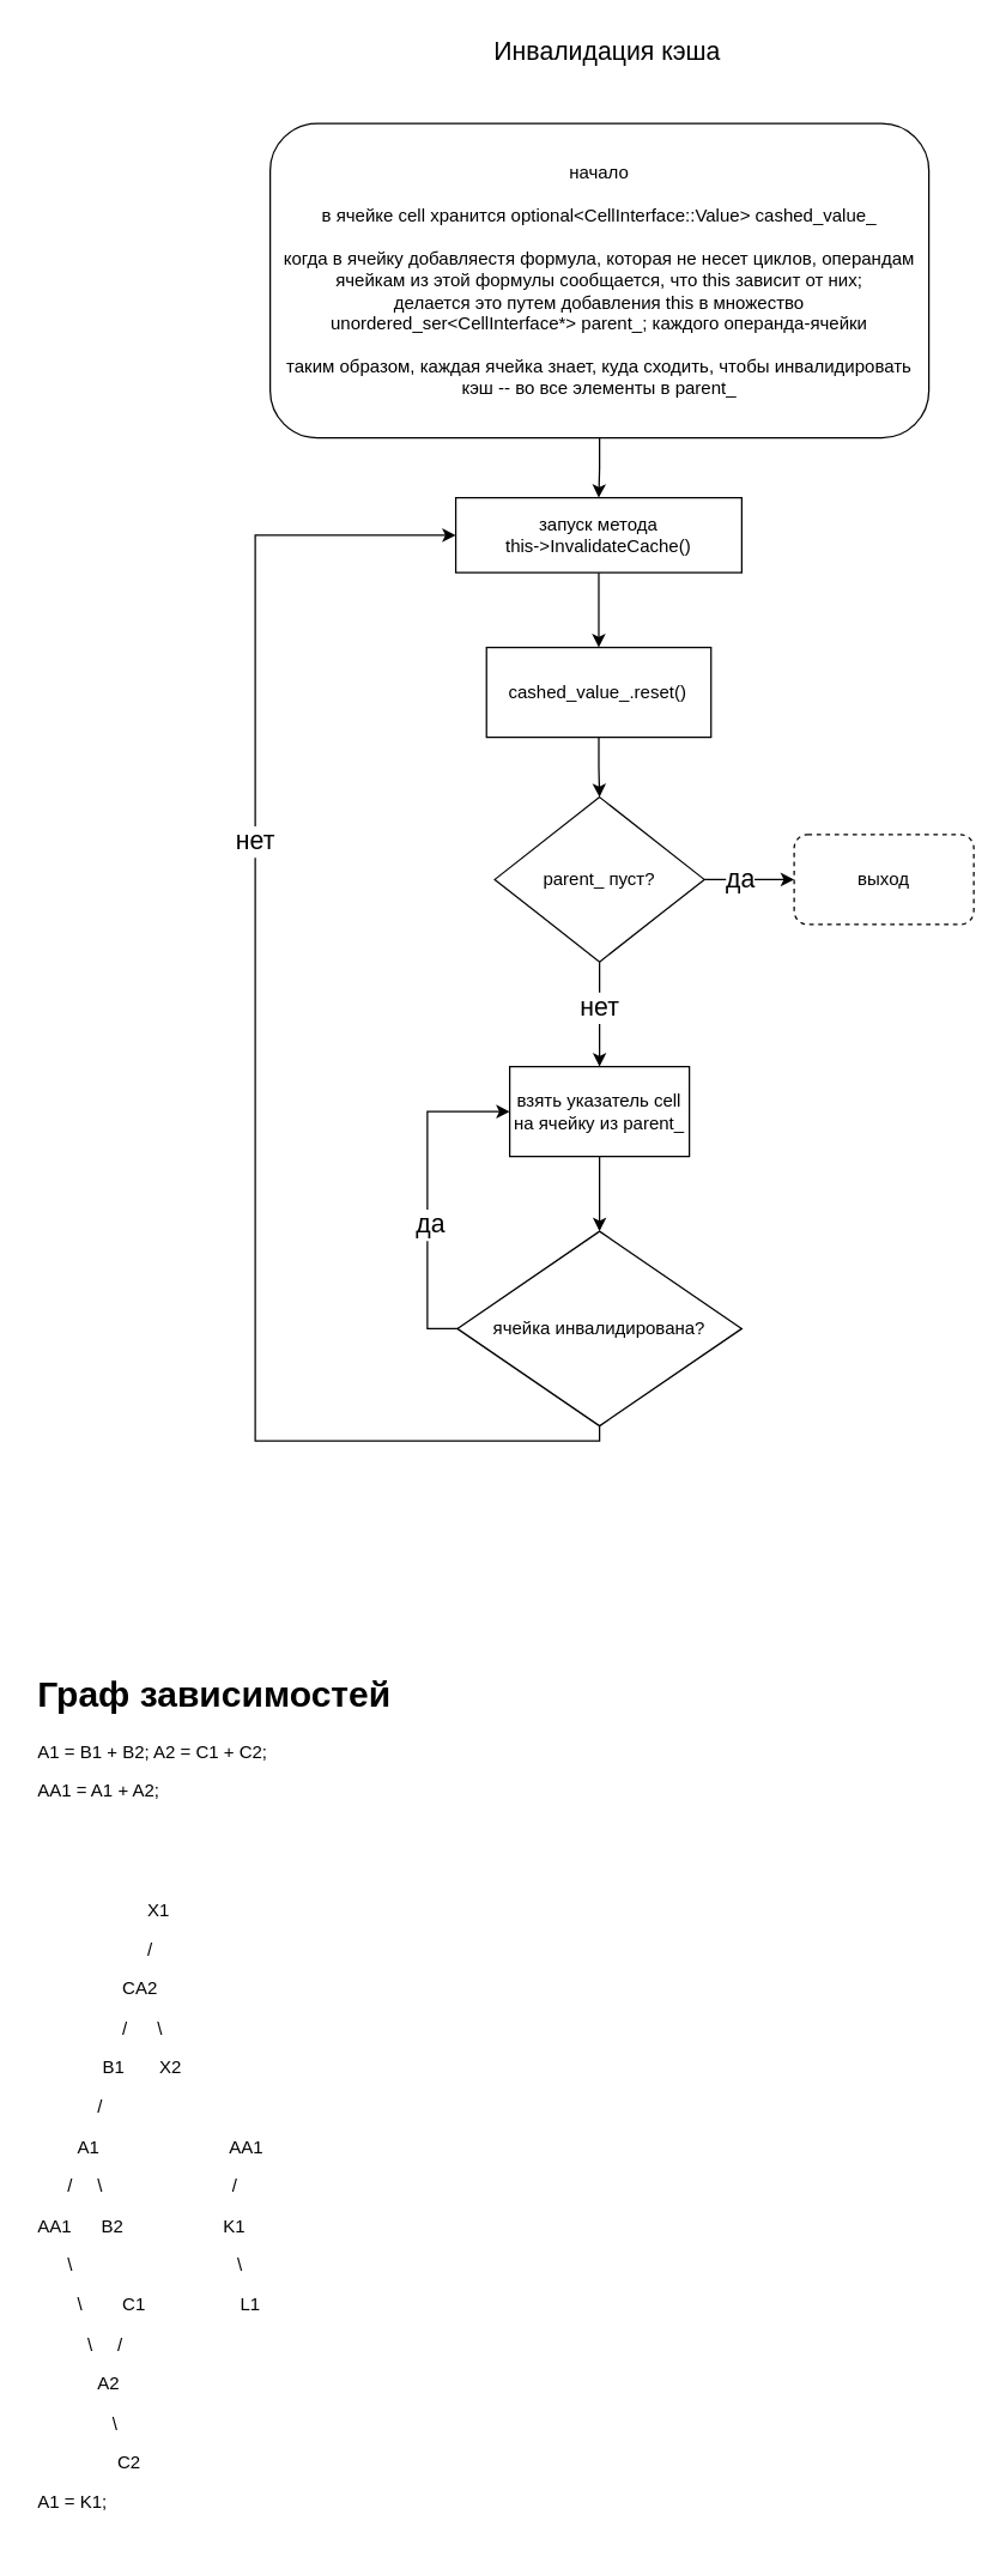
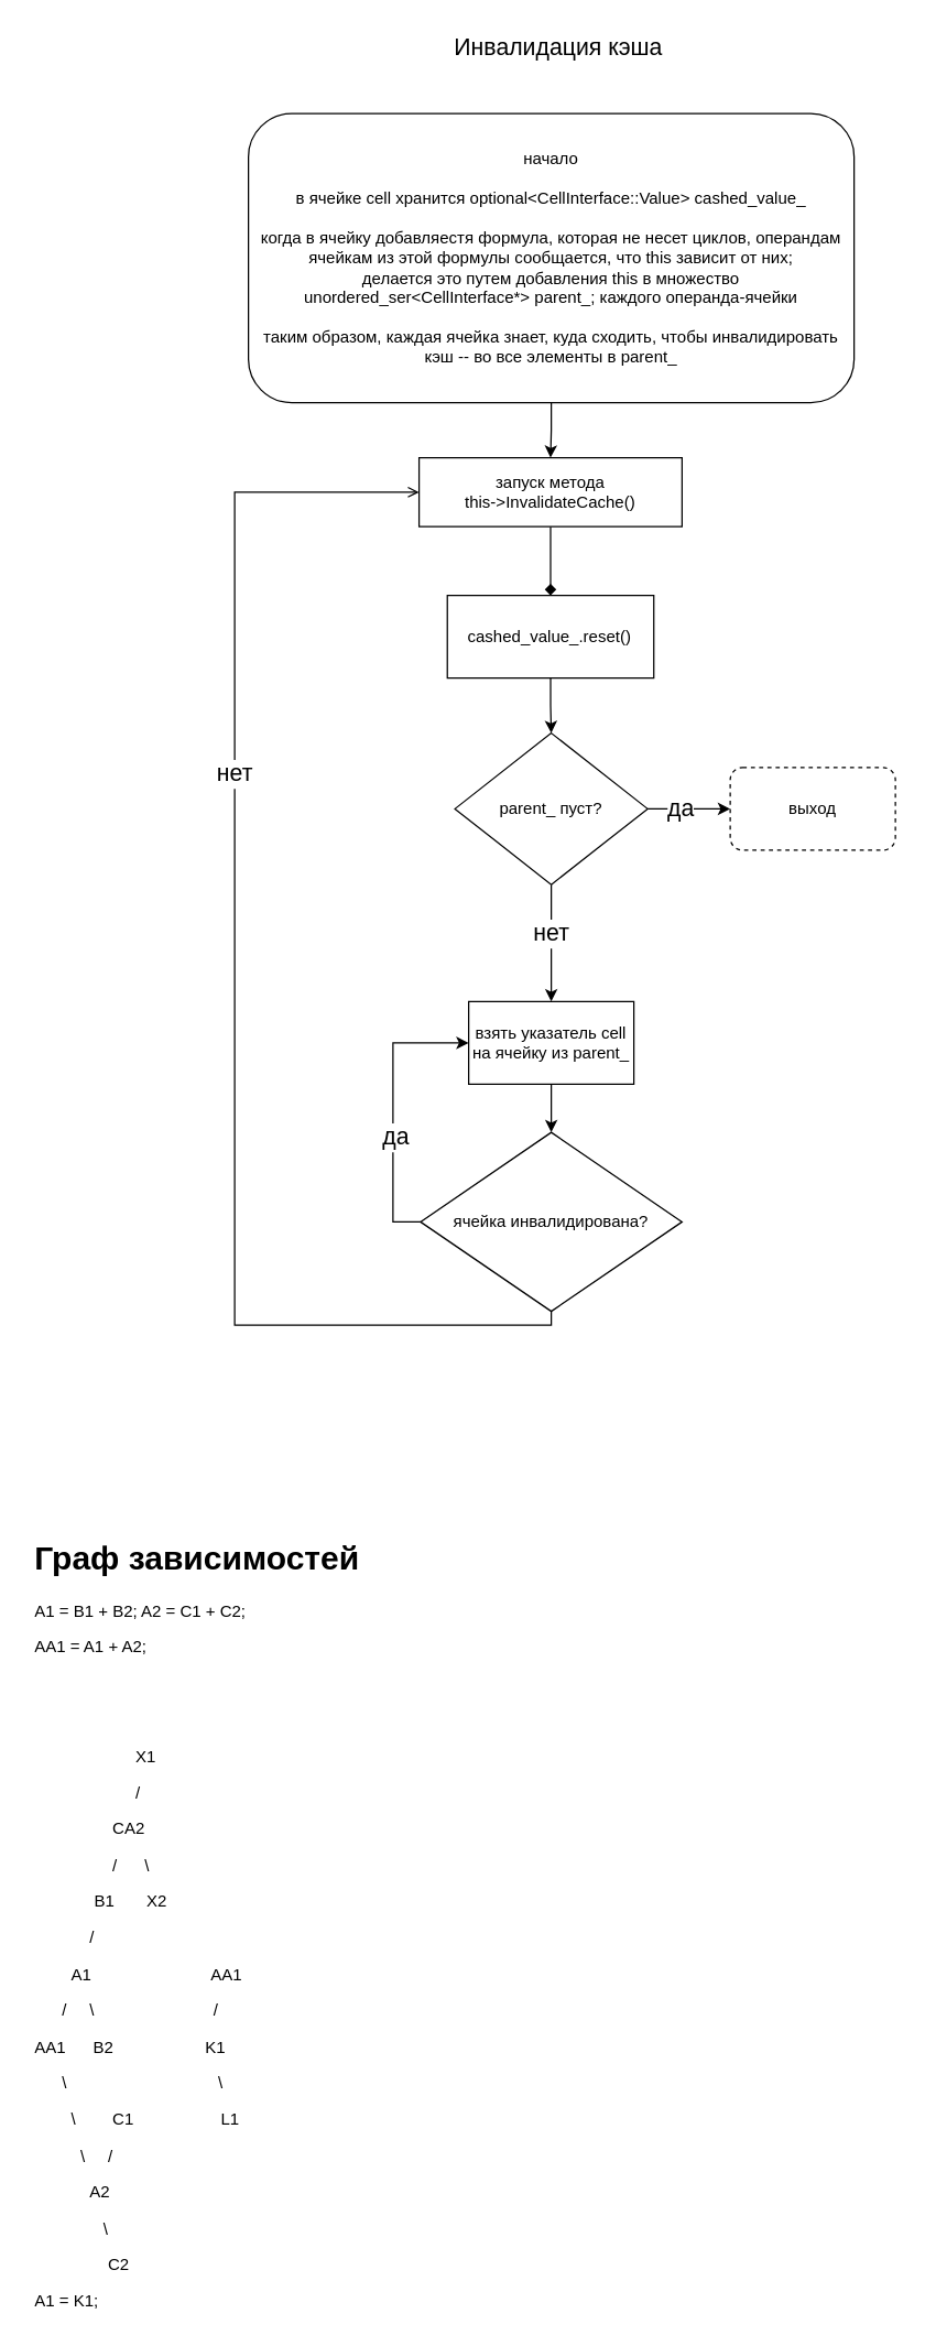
- <mxCell id="12" value="" style="edgeStyle=orthogonalEdgeStyle;rounded=0;orthogonalLoop=1;jettySize=auto;html=1;entryX=0;entryY=0.5;entryDx=0;entryDy=0;exitX=0.5;exitY=1;exitDx=0;exitDy=0;" edge="1" parent="1" source="14" target="7"><mxGeometry relative="1" as="geometry"><mxPoint x="290" y="462" as="targetPoint" /><Array as="points"><mxPoint x="400" y="962" /><mxPoint x="170" y="962" /><mxPoint x="170" y="357" /></Array></mxGeometry></mxCell>
+ <mxCell id="12" value="" style="edgeStyle=orthogonalEdgeStyle;rounded=0;orthogonalLoop=1;jettySize=auto;html=1;entryX=0;entryY=0.5;entryDx=0;entryDy=0;exitX=0.5;exitY=1;exitDx=0;exitDy=0;endArrow=open;" edge="1" parent="1" source="14" target="7"><mxGeometry relative="1" as="geometry"><mxPoint x="290" y="462" as="targetPoint" /><Array as="points"><mxPoint x="400" y="962" /><mxPoint x="170" y="962" /><mxPoint x="170" y="357" /></Array></mxGeometry></mxCell>
- <mxCell id="6" value="" style="edgeStyle=orthogonalEdgeStyle;rounded=0;orthogonalLoop=1;jettySize=auto;html=1;" edge="1" parent="1" source="7" target="17"><mxGeometry relative="1" as="geometry" /></mxCell>
+ <mxCell id="6" value="" style="edgeStyle=orthogonalEdgeStyle;rounded=0;orthogonalLoop=1;jettySize=auto;html=1;endArrow=diamond;" edge="1" parent="1" source="7" target="17"><mxGeometry relative="1" as="geometry" /></mxCell>
- <mxCell id="9" value="взять указатель cell на ячейку из parent_" style="whiteSpace=wrap;html=1;rounded=0;" vertex="1" parent="1"><mxGeometry x="340" y="712" width="120" height="60" as="geometry" /></mxCell>
+ <mxCell id="9" value="взять указатель cell на ячейку из parent_" style="whiteSpace=wrap;html=1;rounded=0;" vertex="1" parent="1"><mxGeometry x="340" y="727" width="120" height="60" as="geometry" /></mxCell>
